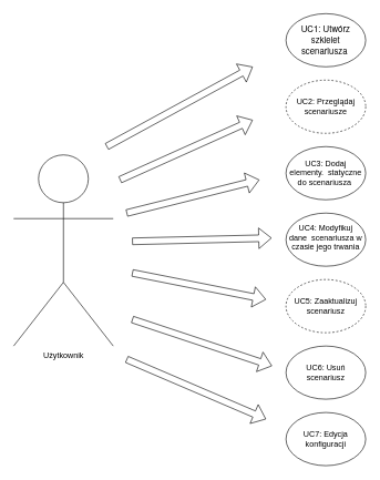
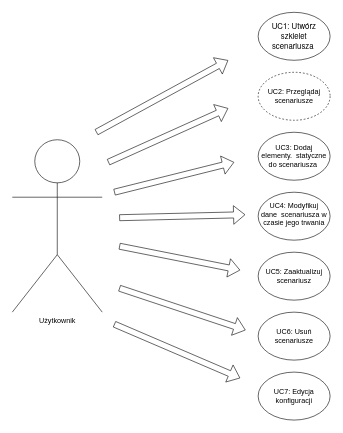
- <mxCell id="9" value="UC5: Zaaktualizuj scenariusz" style="ellipse;whiteSpace=wrap;html=1;dashed=1;" vertex="1" parent="1"><mxGeometry x="430" y="420" width="120" height="80" as="geometry" /></mxCell>
+ <mxCell id="9" value="UC5: Zaaktualizuj scenariusz" style="ellipse;whiteSpace=wrap;html=1;" vertex="1" parent="1"><mxGeometry x="430" y="420" width="120" height="80" as="geometry" /></mxCell>
- <mxCell id="10" value="&lt;div&gt;UC6: Usuń scenariusz&lt;/div&gt;" style="ellipse;whiteSpace=wrap;html=1;" vertex="1" parent="1"><mxGeometry x="430" y="520" width="120" height="80" as="geometry" /></mxCell>
+ <mxCell id="10" value="&lt;div&gt;UC6: Usuń scenariusze&lt;/div&gt;" style="ellipse;whiteSpace=wrap;html=1;" vertex="1" parent="1"><mxGeometry x="430" y="520" width="120" height="80" as="geometry" /></mxCell>
